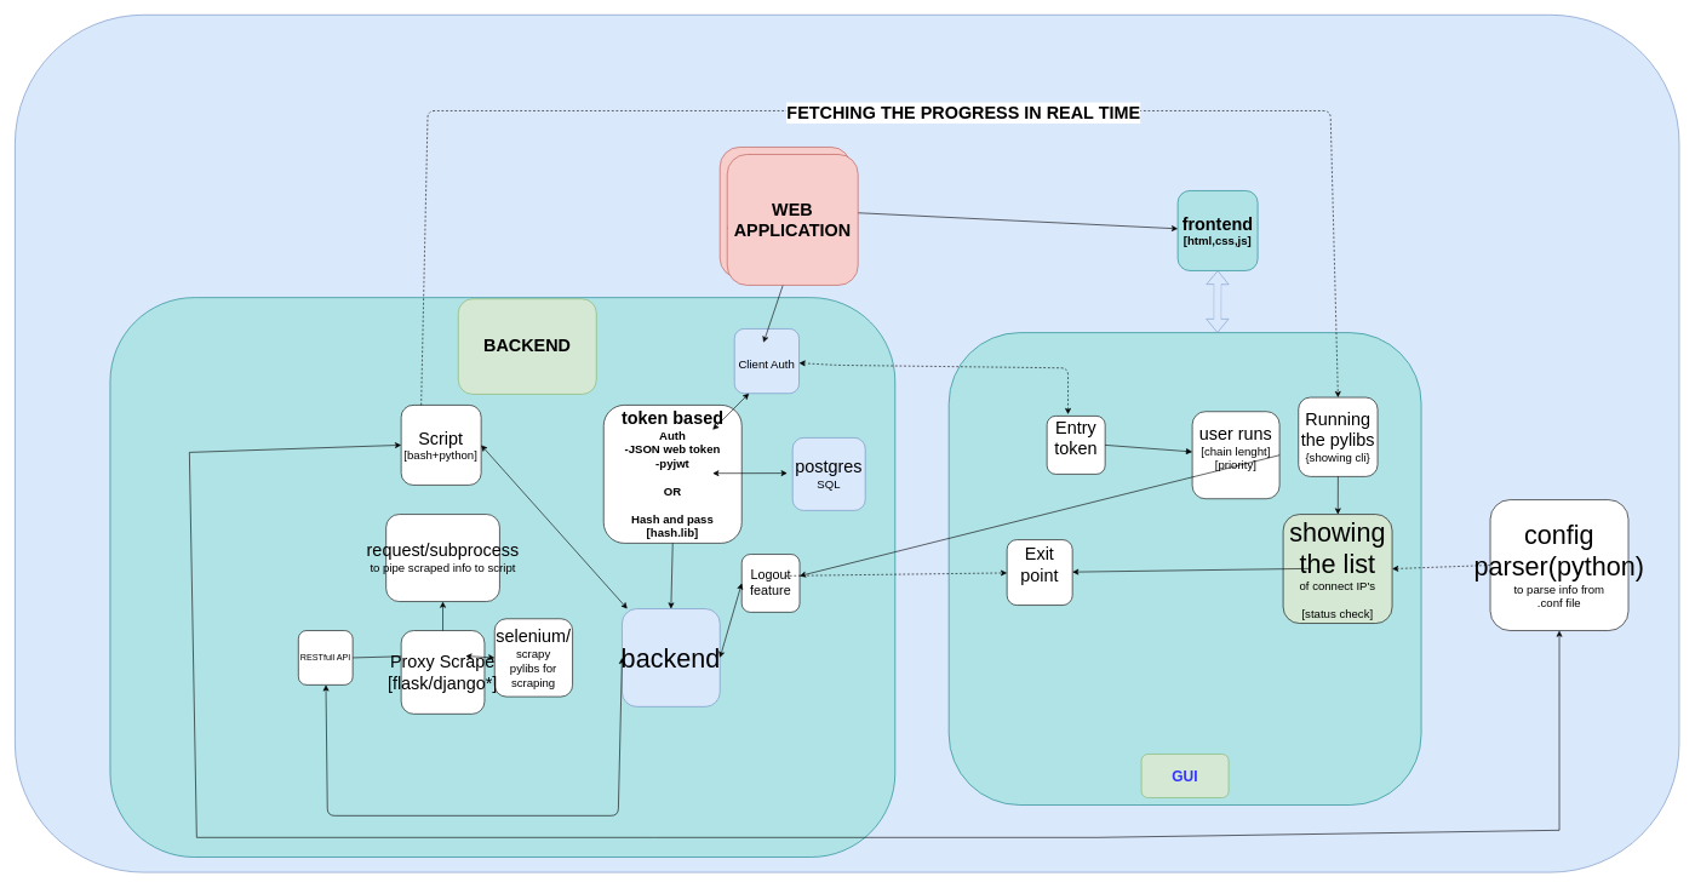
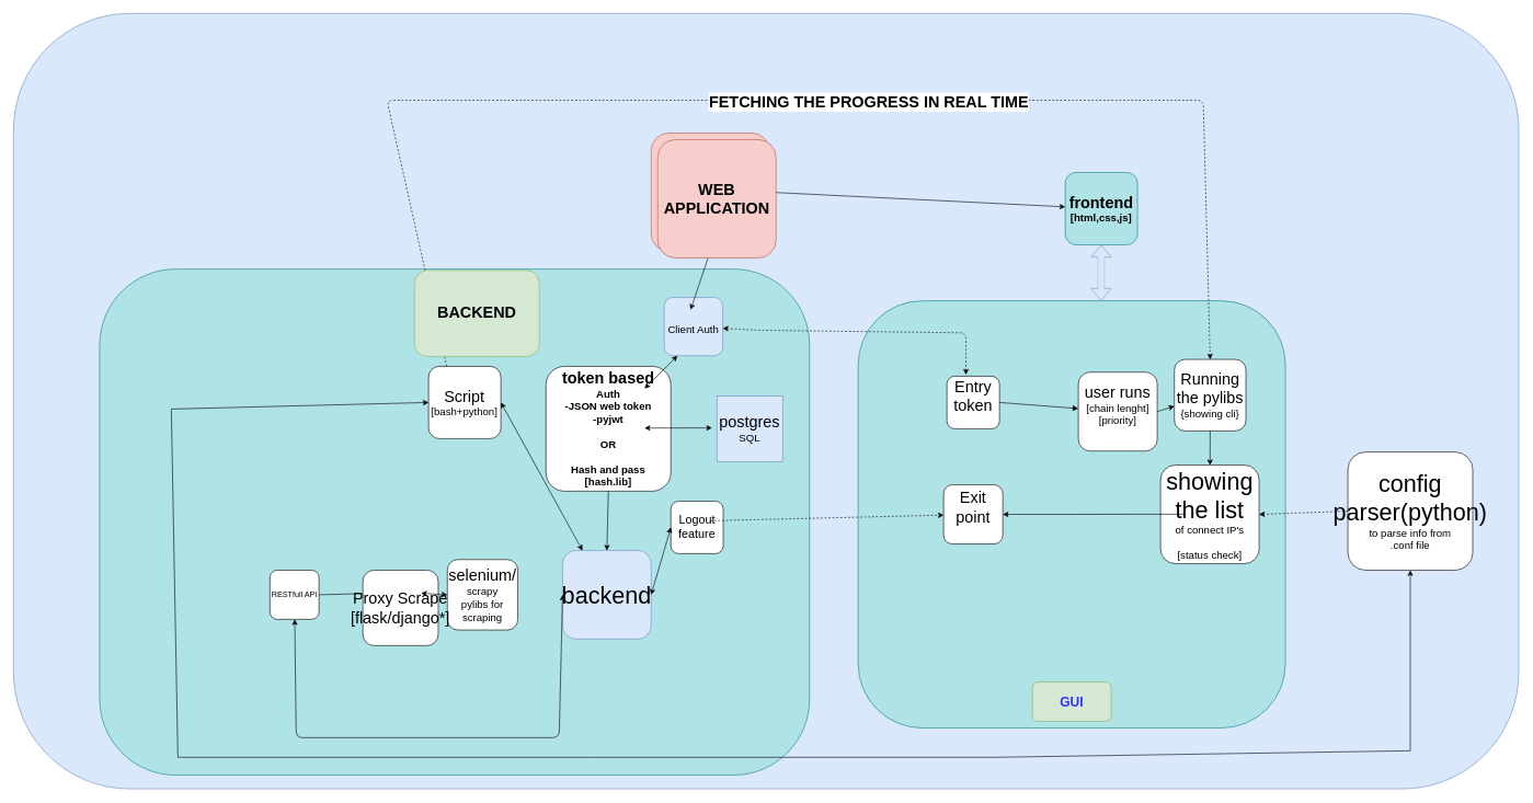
- <mxCell id="5" value="&lt;div&gt;&lt;font style=&quot;font-size: 24px;&quot;&gt;Script&lt;/font&gt;&lt;/div&gt;&lt;div&gt;&lt;font size=&quot;3&quot;&gt;[bash+python]&lt;br&gt;&lt;/font&gt;&lt;/div&gt;" style="whiteSpace=wrap;html=1;aspect=fixed;rounded=1;labelBackgroundColor=none;" parent="1" vertex="1"><mxGeometry x="551.41" y="557" width="110" height="110" as="geometry" /></mxCell>
+ <mxCell id="5" value="&lt;div&gt;&lt;font style=&quot;font-size: 24px;&quot;&gt;Script&lt;/font&gt;&lt;/div&gt;&lt;div&gt;&lt;font size=&quot;3&quot;&gt;[bash+python]&lt;br&gt;&lt;/font&gt;&lt;/div&gt;" style="whiteSpace=wrap;html=1;aspect=fixed;rounded=1;labelBackgroundColor=none;" parent="1" vertex="1"><mxGeometry x="651.41" y="557" width="110" height="110" as="geometry" /></mxCell>
- <mxCell id="39" value="&lt;div&gt;&lt;font style=&quot;font-size: 24px;&quot;&gt;postgres &lt;br&gt;&lt;/font&gt;&lt;/div&gt;&lt;div&gt;&lt;font size=&quot;3&quot;&gt;SQL&lt;br&gt;&lt;/font&gt;&lt;/div&gt;" style="whiteSpace=wrap;html=1;fillColor=#dae8fc;strokeColor=#6c8ebf;rounded=1;" parent="1" vertex="1"><mxGeometry x="1090" y="602" width="100" height="100" as="geometry" /></mxCell>
+ <mxCell id="39" value="&lt;div&gt;&lt;font style=&quot;font-size: 24px;&quot;&gt;postgres &lt;br&gt;&lt;/font&gt;&lt;/div&gt;&lt;div&gt;&lt;font size=&quot;3&quot;&gt;SQL&lt;br&gt;&lt;/font&gt;&lt;/div&gt;" style="rounded=0;whiteSpace=wrap;html=1;fillColor=#dae8fc;strokeColor=#6c8ebf;" parent="1" vertex="1"><mxGeometry x="1090" y="602" width="100" height="100" as="geometry" /></mxCell>
- <mxCell id="26" value="" style="endArrow=classic;html=1;rounded=0;exitX=1;exitY=0.5;exitDx=0;exitDy=0;" parent="1" source="25" target="17" edge="1"><mxGeometry width="50" height="50" relative="1" as="geometry"><mxPoint x="1540" y="772" as="sourcePoint" /><mxPoint x="1590" y="722" as="targetPoint" /></mxGeometry></mxCell>
+ <mxCell id="26" value="" style="endArrow=classic;html=1;rounded=0;exitX=1;exitY=0.5;exitDx=0;exitDy=0;" parent="1" source="25" target="27" edge="1"><mxGeometry width="50" height="50" relative="1" as="geometry"><mxPoint x="1540" y="772" as="sourcePoint" /><mxPoint x="1590" y="722" as="targetPoint" /></mxGeometry></mxCell>
- <mxCell id="37" value="&lt;div&gt;&lt;font style=&quot;font-size: 24px;&quot;&gt;request/subprocess&lt;/font&gt;&lt;/div&gt;&lt;div&gt;&lt;font size=&quot;3&quot;&gt;to pipe scraped info to script&lt;br&gt;&lt;/font&gt;&lt;/div&gt;" style="rounded=1;whiteSpace=wrap;html=1;" parent="1" vertex="1"><mxGeometry x="530.63" y="707.31" width="156.25" height="120" as="geometry" /></mxCell>
- <mxCell id="31" value="&lt;div&gt;&lt;font style=&quot;font-size: 36px;&quot;&gt;showing the list &lt;br&gt;&lt;/font&gt;&lt;/div&gt;&lt;div&gt;&lt;font size=&quot;3&quot;&gt;of connect IP's&lt;br&gt;&lt;/font&gt;&lt;/div&gt;&lt;div&gt;&lt;font size=&quot;3&quot;&gt;&lt;br&gt;&lt;/font&gt;&lt;/div&gt;&lt;div&gt;&lt;font size=&quot;3&quot;&gt;[status check]&lt;br&gt;&lt;/font&gt;&lt;/div&gt;" style="rounded=1;whiteSpace=wrap;html=1;fillColor=#d5e8d4;" parent="1" vertex="1"><mxGeometry x="1765" y="707.31" width="150" height="150" as="geometry" /></mxCell>
+ <mxCell id="31" value="&lt;div&gt;&lt;font style=&quot;font-size: 36px;&quot;&gt;showing the list &lt;br&gt;&lt;/font&gt;&lt;/div&gt;&lt;div&gt;&lt;font size=&quot;3&quot;&gt;of connect IP's&lt;br&gt;&lt;/font&gt;&lt;/div&gt;&lt;div&gt;&lt;font size=&quot;3&quot;&gt;&lt;br&gt;&lt;/font&gt;&lt;/div&gt;&lt;div&gt;&lt;font size=&quot;3&quot;&gt;[status check]&lt;br&gt;&lt;/font&gt;&lt;/div&gt;" style="rounded=1;whiteSpace=wrap;html=1;" parent="1" vertex="1"><mxGeometry x="1765" y="707.31" width="150" height="150" as="geometry" /></mxCell>
- <mxCell id="22" value="&lt;div&gt;&lt;font style=&quot;font-size: 24px;&quot;&gt;Exit point&lt;/font&gt;&lt;/div&gt;&lt;div&gt;&lt;font size=&quot;3&quot;&gt;&lt;br&gt;&lt;/font&gt;&lt;/div&gt;" style="whiteSpace=wrap;html=1;aspect=fixed;rounded=1;strokeColor=default;align=center;verticalAlign=middle;fontFamily=Helvetica;fontSize=12;fontColor=default;labelBackgroundColor=none;fillColor=default;" parent="1" vertex="1"><mxGeometry x="1385" y="742.31" width="90" height="90" as="geometry" /></mxCell>
+ <mxCell id="22" value="&lt;div&gt;&lt;font style=&quot;font-size: 24px;&quot;&gt;Exit point&lt;/font&gt;&lt;/div&gt;&lt;div&gt;&lt;font size=&quot;3&quot;&gt;&lt;br&gt;&lt;/font&gt;&lt;/div&gt;" style="whiteSpace=wrap;html=1;aspect=fixed;rounded=1;strokeColor=default;align=center;verticalAlign=middle;fontFamily=Helvetica;fontSize=12;fontColor=default;labelBackgroundColor=none;fillColor=default;" parent="1" vertex="1"><mxGeometry x="1435" y="737.31" width="90" height="90" as="geometry" /></mxCell>
- <mxCell id="36" value="" style="endArrow=classic;html=1;rounded=0;exitX=0.5;exitY=0;exitDx=0;exitDy=0;entryX=0.5;entryY=1;entryDx=0;entryDy=0;" parent="1" source="15" target="37" edge="1"><mxGeometry width="50" height="50" relative="1" as="geometry"><mxPoint x="610" y="857.31" as="sourcePoint" /><mxPoint x="610" y="737.31" as="targetPoint" /></mxGeometry></mxCell>
